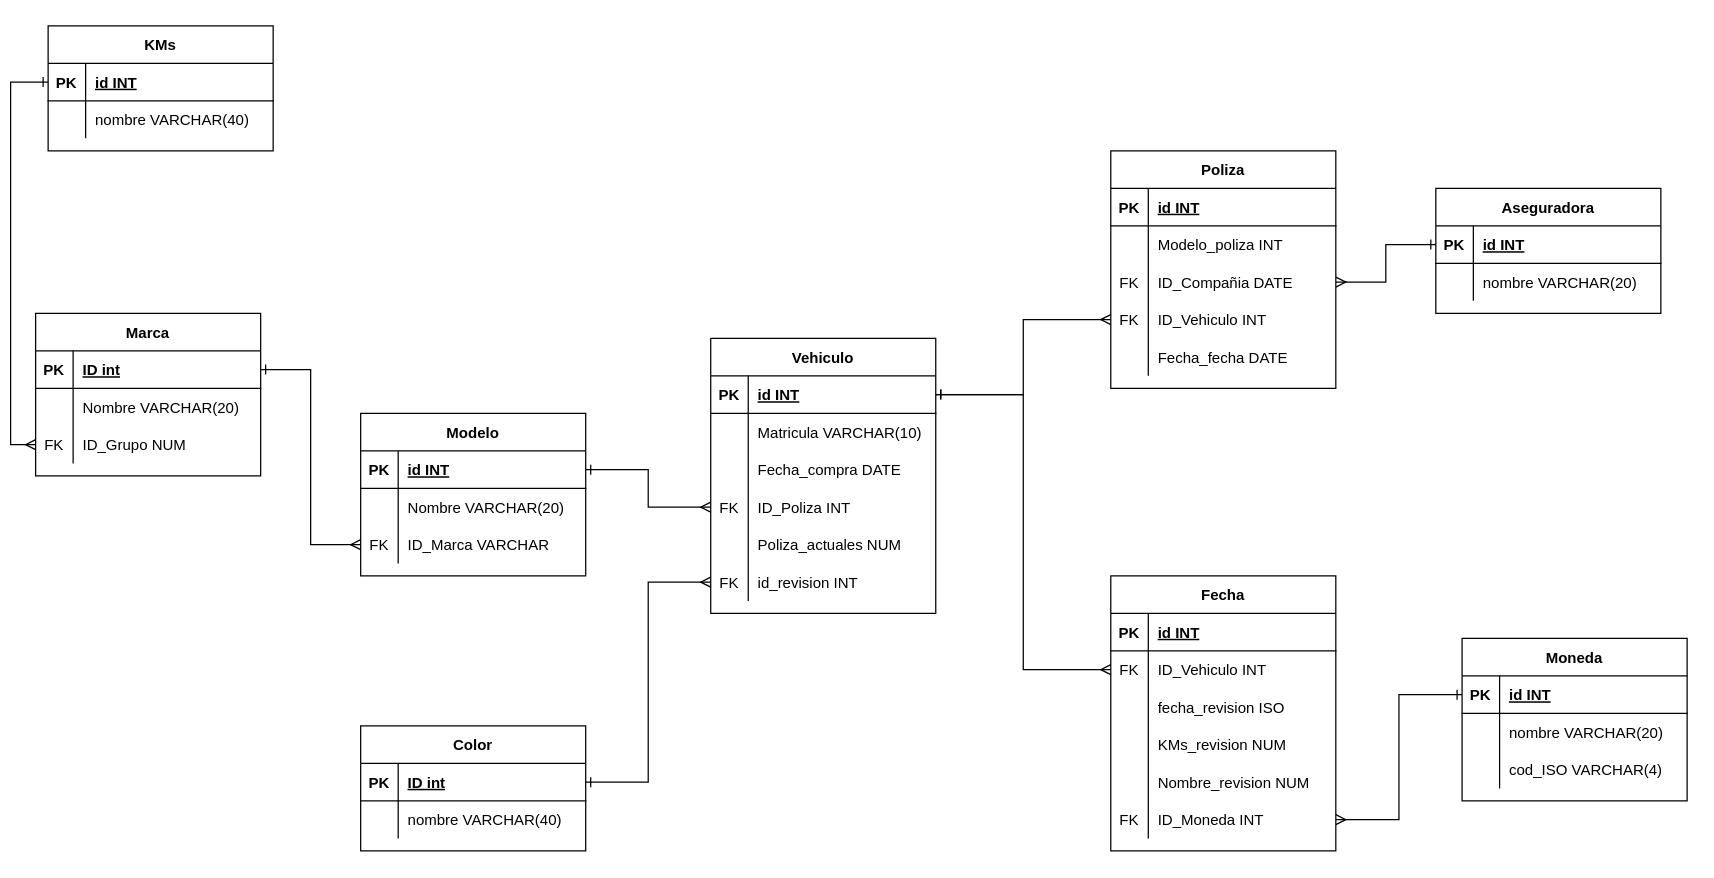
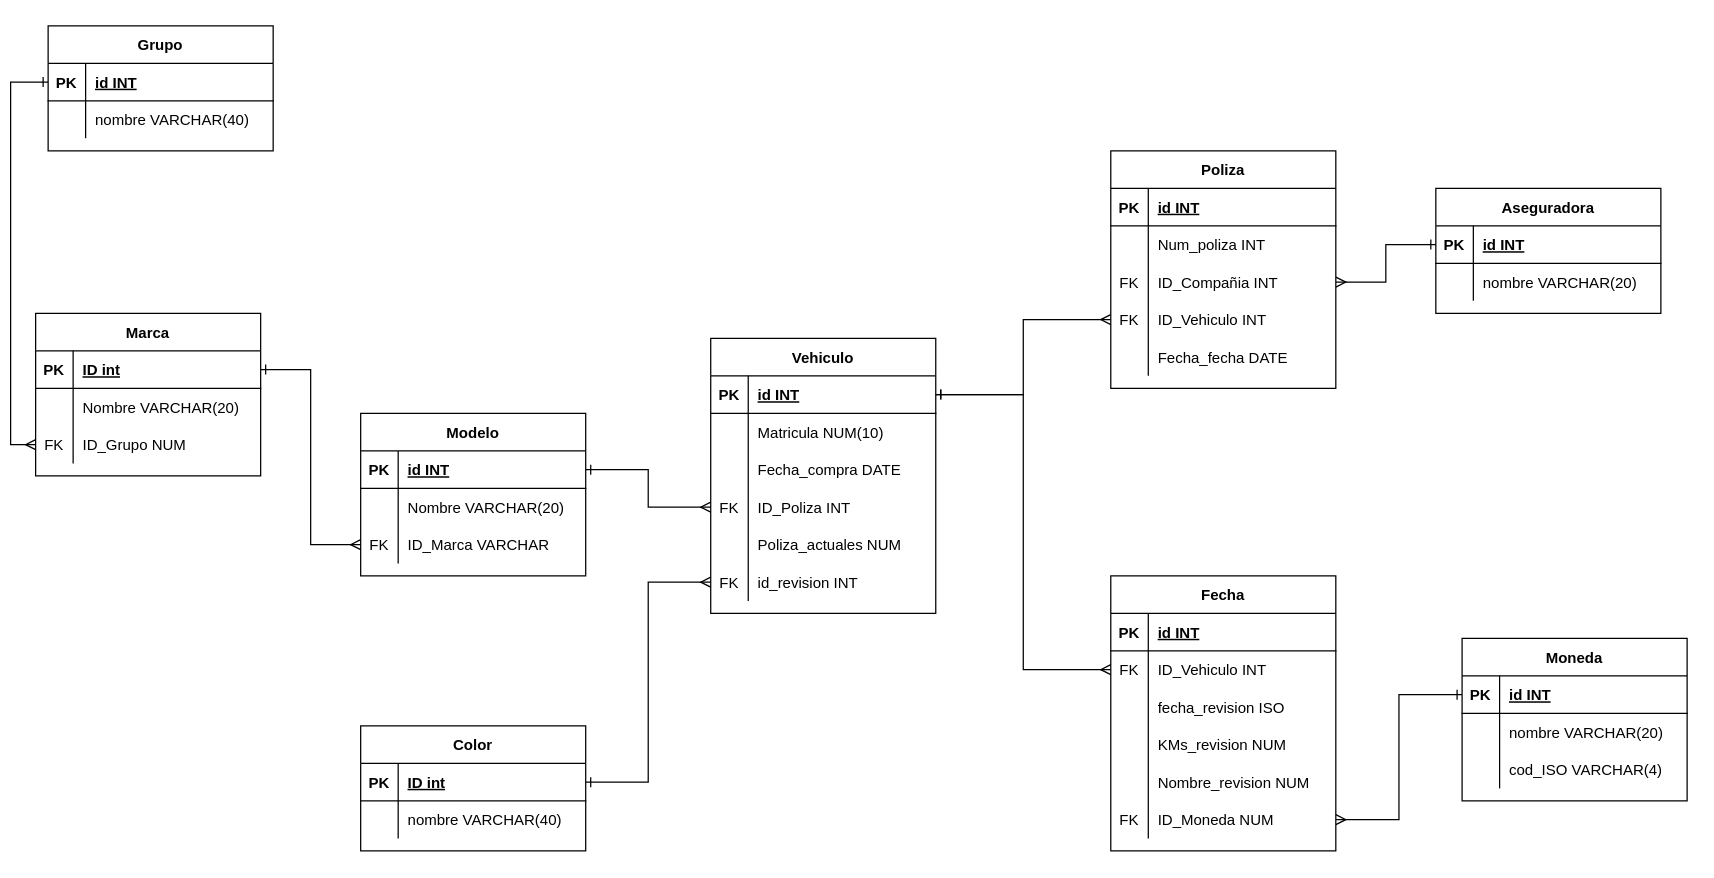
- <mxCell id="41" value="KMs" style="shape=table;startSize=30;container=1;collapsible=1;childLayout=tableLayout;fixedRows=1;rowLines=0;fontStyle=1;align=center;resizeLast=1;" parent="1" vertex="1"><mxGeometry x="30" y="20" width="180" height="100" as="geometry" /></mxCell>
+ <mxCell id="41" value="Grupo" style="shape=table;startSize=30;container=1;collapsible=1;childLayout=tableLayout;fixedRows=1;rowLines=0;fontStyle=1;align=center;resizeLast=1;" parent="1" vertex="1"><mxGeometry x="30" y="20" width="180" height="100" as="geometry" /></mxCell>
- <mxCell id="61" value="Modelo_poliza INT" style="shape=partialRectangle;connectable=0;fillColor=none;top=0;left=0;bottom=0;right=0;align=left;spacingLeft=6;overflow=hidden;" parent="59" vertex="1"><mxGeometry x="30" width="150" height="30" as="geometry"><mxRectangle width="150" height="30" as="alternateBounds" /></mxGeometry></mxCell>
+ <mxCell id="61" value="Num_poliza INT" style="shape=partialRectangle;connectable=0;fillColor=none;top=0;left=0;bottom=0;right=0;align=left;spacingLeft=6;overflow=hidden;" parent="59" vertex="1"><mxGeometry x="30" width="150" height="30" as="geometry"><mxRectangle width="150" height="30" as="alternateBounds" /></mxGeometry></mxCell>
- <mxCell id="64" value="ID_Compañia DATE" style="shape=partialRectangle;connectable=0;fillColor=none;top=0;left=0;bottom=0;right=0;align=left;spacingLeft=6;overflow=hidden;" parent="62" vertex="1"><mxGeometry x="30" width="150" height="30" as="geometry"><mxRectangle width="150" height="30" as="alternateBounds" /></mxGeometry></mxCell>
+ <mxCell id="64" value="ID_Compañia INT" style="shape=partialRectangle;connectable=0;fillColor=none;top=0;left=0;bottom=0;right=0;align=left;spacingLeft=6;overflow=hidden;" parent="62" vertex="1"><mxGeometry x="30" width="150" height="30" as="geometry"><mxRectangle width="150" height="30" as="alternateBounds" /></mxGeometry></mxCell>
- <mxCell id="8" value="Matricula VARCHAR(10)" style="shape=partialRectangle;connectable=0;fillColor=none;top=0;left=0;bottom=0;right=0;align=left;spacingLeft=6;overflow=hidden;" parent="6" vertex="1"><mxGeometry x="30" width="150" height="30" as="geometry"><mxRectangle width="150" height="30" as="alternateBounds" /></mxGeometry></mxCell>
+ <mxCell id="8" value="Matricula NUM(10)" style="shape=partialRectangle;connectable=0;fillColor=none;top=0;left=0;bottom=0;right=0;align=left;spacingLeft=6;overflow=hidden;" parent="6" vertex="1"><mxGeometry x="30" width="150" height="30" as="geometry"><mxRectangle width="150" height="30" as="alternateBounds" /></mxGeometry></mxCell>
- <mxCell id="89" value="ID_Moneda INT" style="shape=partialRectangle;connectable=0;fillColor=none;top=0;left=0;bottom=0;right=0;align=left;spacingLeft=6;overflow=hidden;" parent="87" vertex="1"><mxGeometry x="30" width="150" height="30" as="geometry"><mxRectangle width="150" height="30" as="alternateBounds" /></mxGeometry></mxCell>
+ <mxCell id="89" value="ID_Moneda NUM" style="shape=partialRectangle;connectable=0;fillColor=none;top=0;left=0;bottom=0;right=0;align=left;spacingLeft=6;overflow=hidden;" parent="87" vertex="1"><mxGeometry x="30" width="150" height="30" as="geometry"><mxRectangle width="150" height="30" as="alternateBounds" /></mxGeometry></mxCell>
